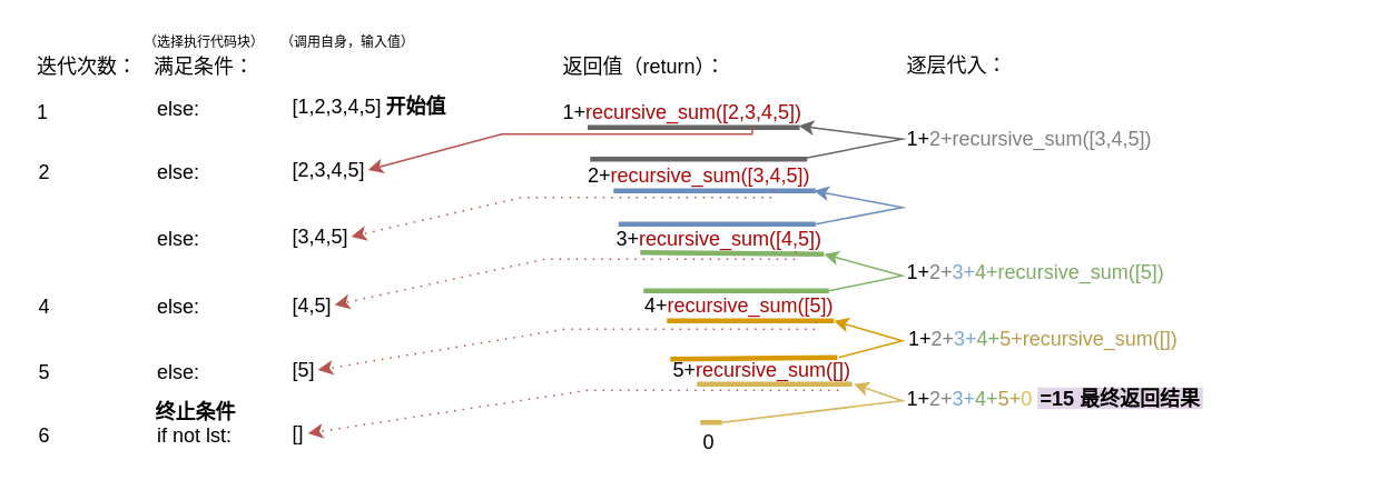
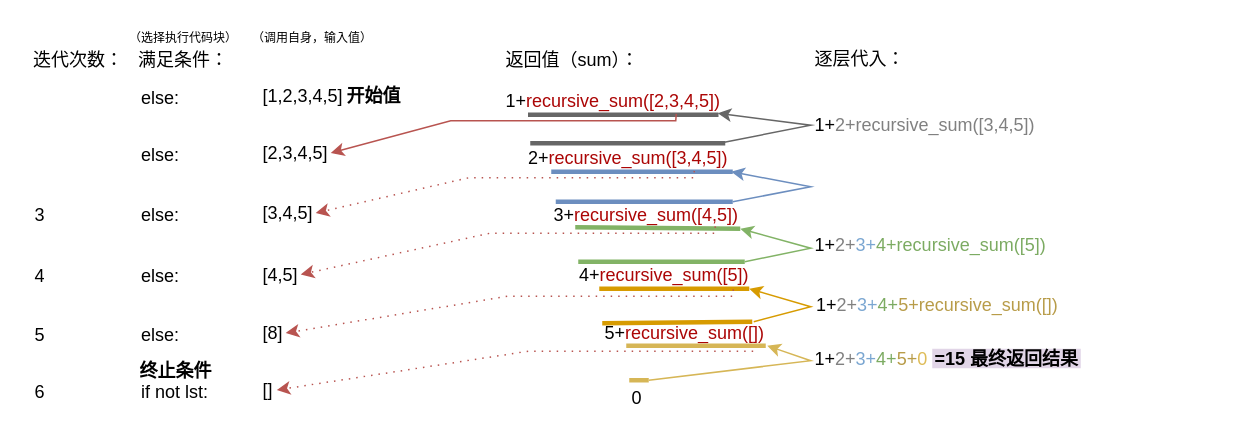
- <mxCell id="7" value="返回值（return）：" style="text;html=1;strokeColor=none;fillColor=none;align=left;verticalAlign=middle;whiteSpace=wrap;rounded=0;fontSize=12;" vertex="1" parent="1"><mxGeometry x="335" y="25" width="110" height="30" as="geometry" /></mxCell>
+ <mxCell id="7" value="返回值（sum）：" style="text;html=1;strokeColor=none;fillColor=none;align=left;verticalAlign=middle;whiteSpace=wrap;rounded=0;fontSize=12;" vertex="1" parent="1"><mxGeometry x="335" y="25" width="110" height="30" as="geometry" /></mxCell>
- <mxCell id="3" value="1" style="text;html=1;strokeColor=none;fillColor=none;align=left;verticalAlign=middle;whiteSpace=wrap;rounded=0;" vertex="1" parent="1"><mxGeometry y="59" width="60" height="15" as="geometry" x="20" /></mxCell>
- <mxCell id="10" value="2" style="text;html=1;strokeColor=none;fillColor=none;align=left;verticalAlign=middle;whiteSpace=wrap;rounded=0;" vertex="1" parent="1"><mxGeometry x="21" y="97" width="60" height="12" as="geometry" /></mxCell>
+ <mxCell id="20" value="3" style="text;html=1;strokeColor=none;fillColor=none;align=left;verticalAlign=middle;whiteSpace=wrap;rounded=0;" vertex="1" parent="1"><mxGeometry x="21" y="137" width="60" height="12" as="geometry" /></mxCell>
- <mxCell id="25" value="&lt;span style=&quot;&quot;&gt;[5]&lt;/span&gt;" style="text;html=1;strokeColor=none;fillColor=none;align=left;verticalAlign=middle;whiteSpace=wrap;rounded=0;" vertex="1" parent="1"><mxGeometry x="173" y="215" width="17" height="13" as="geometry" /></mxCell>
+ <mxCell id="25" value="&lt;span style=&quot;&quot;&gt;[8]&lt;/span&gt;" style="text;html=1;strokeColor=none;fillColor=none;align=left;verticalAlign=middle;whiteSpace=wrap;rounded=0;" vertex="1" parent="1"><mxGeometry x="173" y="215" width="17" height="13" as="geometry" /></mxCell>
